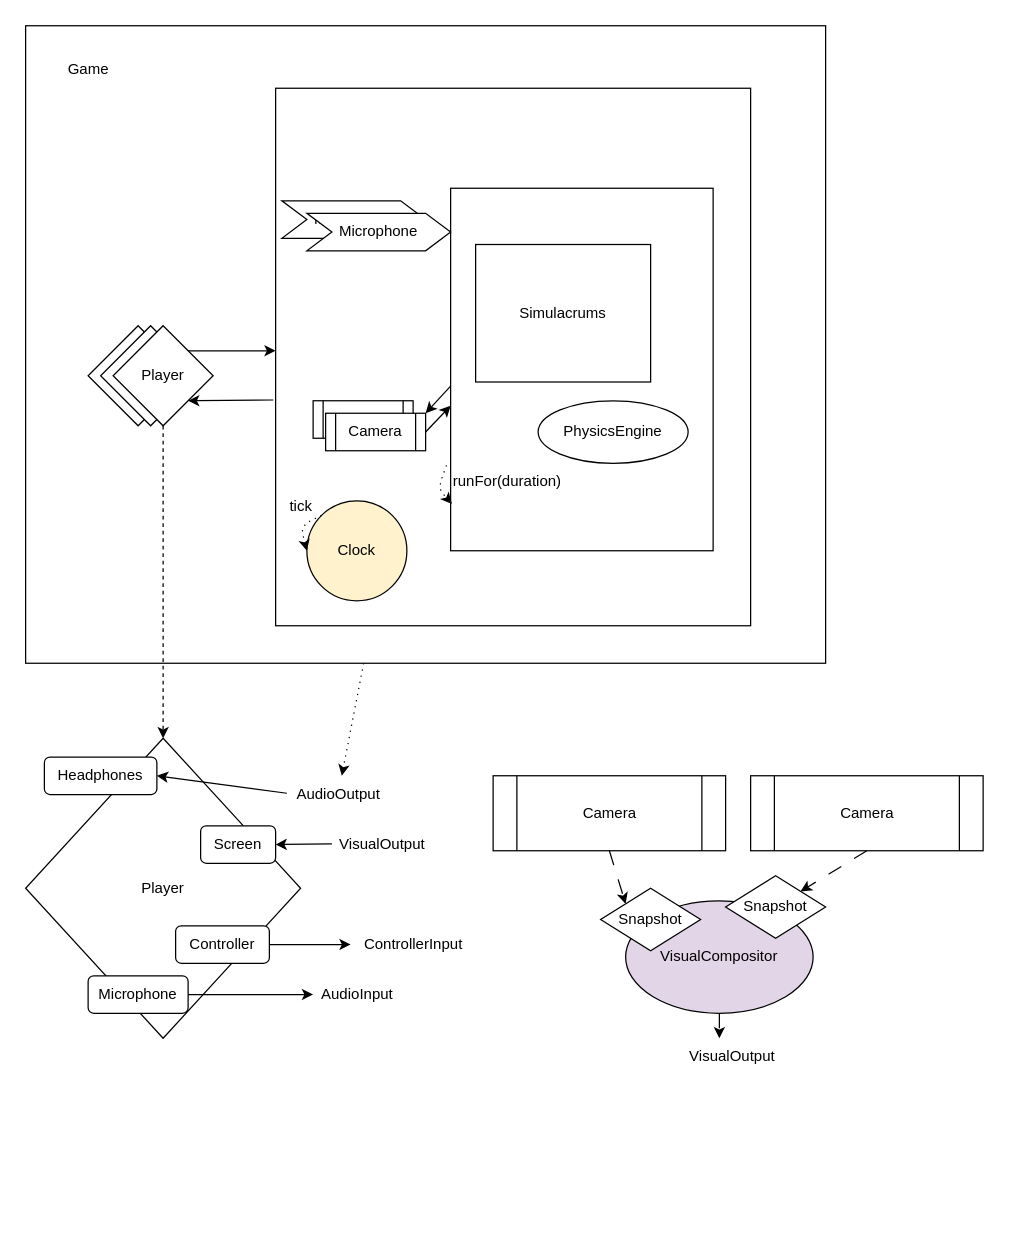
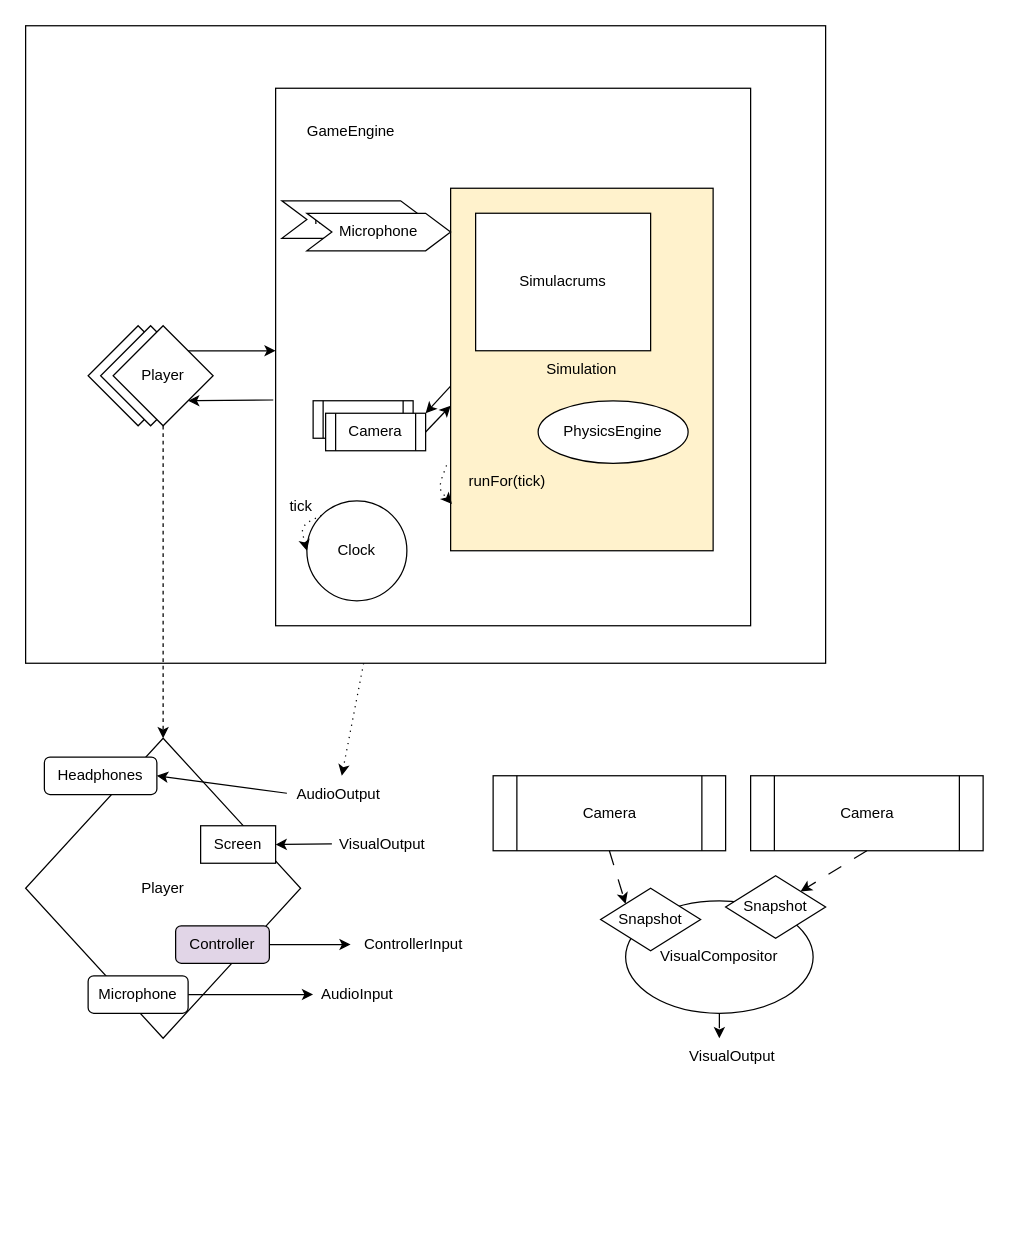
- <mxCell id="4" value="Game" style="text;html=1;align=center;verticalAlign=middle;resizable=0;points=[];autosize=1;strokeColor=none;fillColor=none;" vertex="1" parent="1"><mxGeometry x="40" y="40" width="60" height="30" as="geometry" /></mxCell>
+ <mxCell id="6" value="GameEngine" style="text;html=1;align=center;verticalAlign=middle;resizable=0;points=[];autosize=1;strokeColor=none;fillColor=none;" vertex="1" parent="1"><mxGeometry x="235" y="90" width="90" height="30" as="geometry" /></mxCell>
- <mxCell id="10" value="Simulacrums" style="whiteSpace=wrap;html=1;" vertex="1" parent="1"><mxGeometry x="380" y="195" width="140" height="110" as="geometry" /></mxCell>
+ <mxCell id="10" value="Simulacrums" style="whiteSpace=wrap;html=1;" vertex="1" parent="1"><mxGeometry x="380" y="170" width="140" height="110" as="geometry" /></mxCell>
- <mxCell id="9" value="Simulation" style="whiteSpace=wrap;html=1;" vertex="1" parent="1"><mxGeometry x="360" y="150" width="210" height="290" as="geometry" /></mxCell>
+ <mxCell id="9" value="Simulation" style="whiteSpace=wrap;html=1;fillColor=#fff2cc;" vertex="1" parent="1"><mxGeometry x="360" y="150" width="210" height="290" as="geometry" /></mxCell>
- <mxCell id="38" value="runFor(duration)" style="text;html=1;align=center;verticalAlign=middle;resizable=0;points=[];autosize=1;strokeColor=none;fillColor=none;" vertex="1" parent="1"><mxGeometry x="350" y="370" width="110" height="30" as="geometry" /></mxCell>
+ <mxCell id="38" value="runFor(tick)" style="text;html=1;align=center;verticalAlign=middle;resizable=0;points=[];autosize=1;strokeColor=none;fillColor=none;" vertex="1" parent="1"><mxGeometry x="350" y="370" width="110" height="30" as="geometry" /></mxCell>
- <mxCell id="12" value="Clock" style="ellipse;whiteSpace=wrap;html=1;fillColor=#fff2cc;" vertex="1" parent="1"><mxGeometry x="245" y="400" width="80" height="80" as="geometry" /></mxCell>
+ <mxCell id="12" value="Clock" style="ellipse;whiteSpace=wrap;html=1;" vertex="1" parent="1"><mxGeometry x="245" y="400" width="80" height="80" as="geometry" /></mxCell>
- <mxCell id="23" value="Screen" style="rounded=1;whiteSpace=wrap;html=1;" vertex="1" parent="1"><mxGeometry x="160" y="660" width="60" height="30" as="geometry" /></mxCell>
+ <mxCell id="23" value="Screen" style="whiteSpace=wrap;html=1;rounded=0;" vertex="1" parent="1"><mxGeometry x="160" y="660" width="60" height="30" as="geometry" /></mxCell>
- <mxCell id="27" value="Controller" style="rounded=1;whiteSpace=wrap;html=1;" vertex="1" parent="1"><mxGeometry x="140" y="740" width="75" height="30" as="geometry" /></mxCell>
+ <mxCell id="27" value="Controller" style="rounded=1;whiteSpace=wrap;html=1;fillColor=#e1d5e7;" vertex="1" parent="1"><mxGeometry x="140" y="740" width="75" height="30" as="geometry" /></mxCell>
- <mxCell id="43" value="VisualCompositor" style="ellipse;whiteSpace=wrap;html=1;fillColor=#e1d5e7;" vertex="1" parent="1"><mxGeometry x="500" y="720" width="150" height="90" as="geometry" /></mxCell>
+ <mxCell id="43" value="VisualCompositor" style="ellipse;whiteSpace=wrap;html=1;" vertex="1" parent="1"><mxGeometry x="500" y="720" width="150" height="90" as="geometry" /></mxCell>
